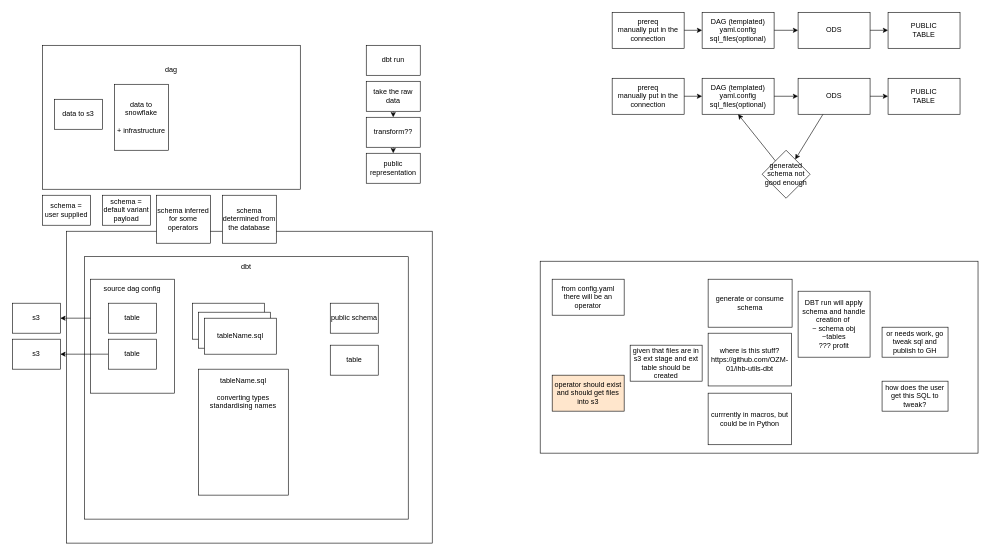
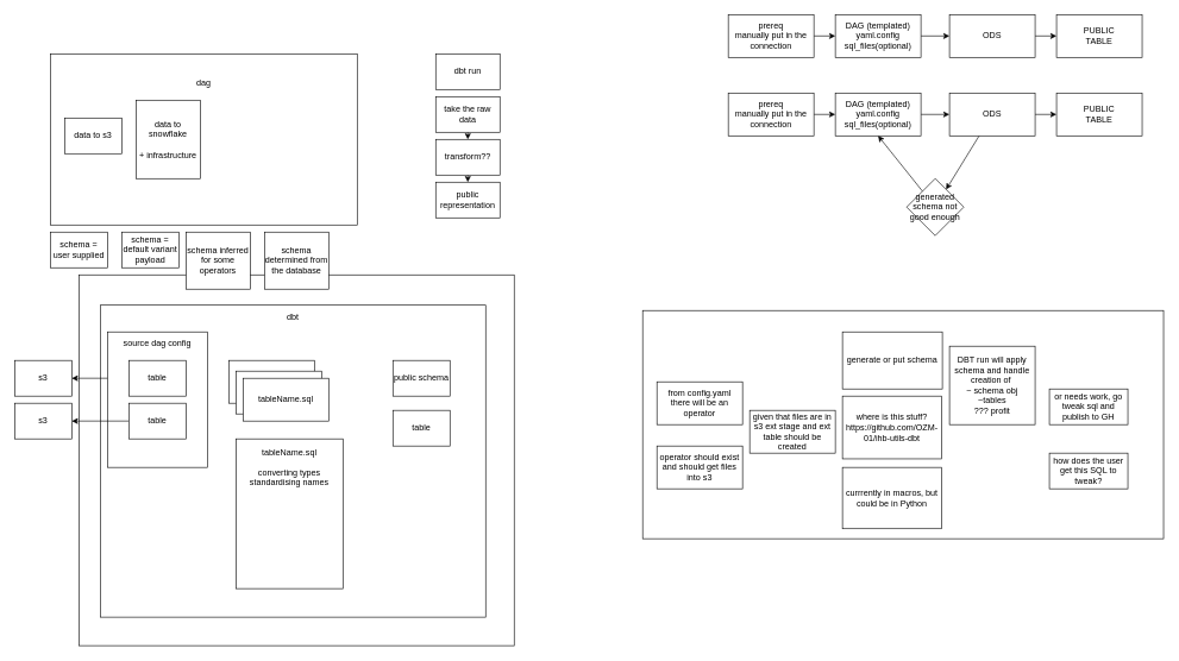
- <mxCell id="49" value="from config.yaml&lt;br&gt;there will be an operator" style="rounded=0;whiteSpace=wrap;html=1;" vertex="1" parent="1"><mxGeometry x="920" y="465" width="120" height="60" as="geometry" /></mxCell>
+ <mxCell id="49" value="from config.yaml&lt;br&gt;there will be an operator" style="rounded=0;whiteSpace=wrap;html=1;" vertex="1" parent="1"><mxGeometry x="920" y="535" width="120" height="60" as="geometry" /></mxCell>
- <mxCell id="53" value="generate or consume schema" style="rounded=0;whiteSpace=wrap;html=1;" vertex="1" parent="1"><mxGeometry x="1180" y="465" width="140" height="80" as="geometry" /></mxCell>
+ <mxCell id="53" value="generate or put schema" style="rounded=0;whiteSpace=wrap;html=1;" vertex="1" parent="1"><mxGeometry x="1180" y="465" width="140" height="80" as="geometry" /></mxCell>
- <mxCell id="50" value="operator should exist&lt;br&gt;and should get files into s3" style="rounded=0;whiteSpace=wrap;html=1;fillColor=#ffe6cc;" vertex="1" parent="1"><mxGeometry x="920" y="625" width="120" height="60" as="geometry" /></mxCell>
+ <mxCell id="50" value="operator should exist&lt;br&gt;and should get files into s3" style="rounded=0;whiteSpace=wrap;html=1;" vertex="1" parent="1"><mxGeometry x="920" y="625" width="120" height="60" as="geometry" /></mxCell>
